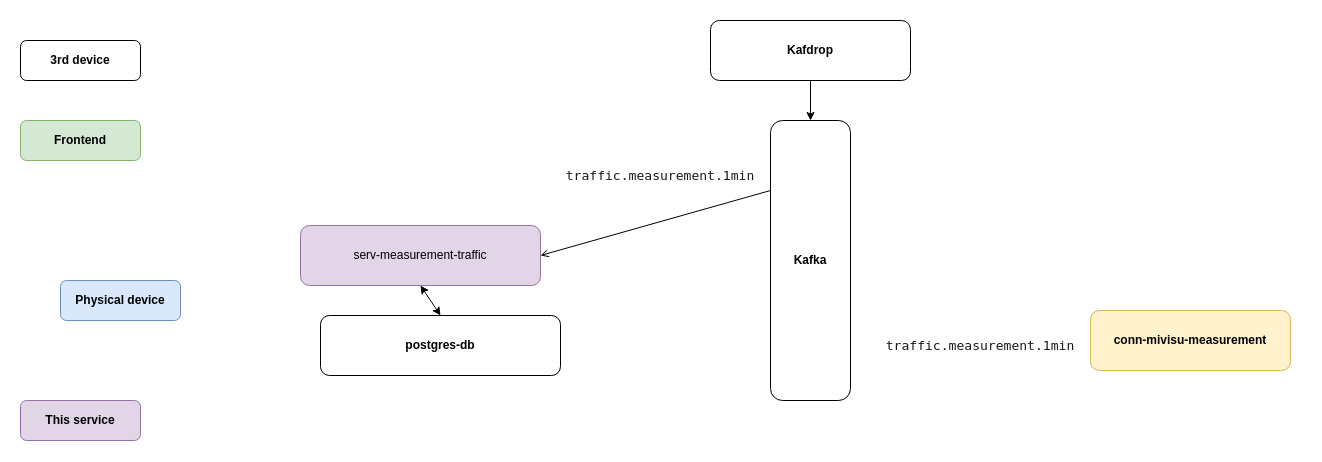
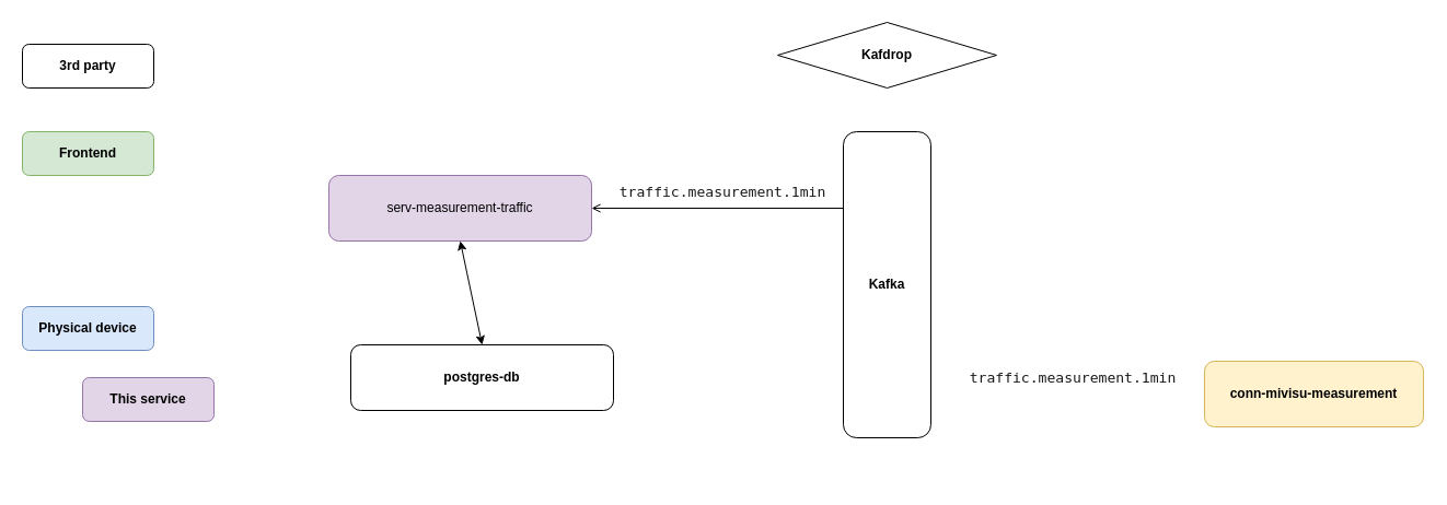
- <mxCell id="5" value="&lt;b&gt;Kafdrop&lt;/b&gt;" style="rounded=1;whiteSpace=wrap;html=1;" vertex="1" parent="1"><mxGeometry x="710" y="20" width="200" height="60" as="geometry" /></mxCell>
+ <mxCell id="5" value="&lt;b&gt;Kafdrop&lt;/b&gt;" style="rhombus;whiteSpace=wrap;html=1;" vertex="1" parent="1"><mxGeometry x="710" y="20" width="200" height="60" as="geometry" /></mxCell>
- <mxCell id="10" value="&lt;b&gt;3rd device&lt;/b&gt;" style="rounded=1;whiteSpace=wrap;html=1;" vertex="1" parent="1"><mxGeometry x="20" y="40" width="120" height="40" as="geometry" /></mxCell>
+ <mxCell id="10" value="&lt;b&gt;3rd party&lt;/b&gt;" style="rounded=1;whiteSpace=wrap;html=1;" vertex="1" parent="1"><mxGeometry x="20" y="40" width="120" height="40" as="geometry" /></mxCell>
- <mxCell id="7" value="" style="endArrow=classic;html=1;rounded=0;fontColor=#1A1A1A;entryX=0.5;entryY=0;entryDx=0;entryDy=0;" edge="1" parent="1" source="5" target="6"><mxGeometry width="50" height="50" relative="1" as="geometry"><mxPoint x="700" y="230" as="sourcePoint" /><mxPoint x="750" y="180" as="targetPoint" /></mxGeometry></mxCell>
- <mxCell id="11" value="serv-measurement-traffic" style="rounded=1;whiteSpace=wrap;html=1;fillColor=#e1d5e7;strokeColor=#9673a6;" vertex="1" parent="1"><mxGeometry x="300" y="225" width="240" height="60" as="geometry" /></mxCell>
+ <mxCell id="11" value="serv-measurement-traffic" style="rounded=1;whiteSpace=wrap;html=1;fillColor=#e1d5e7;strokeColor=#9673a6;" vertex="1" parent="1"><mxGeometry x="300" y="160" width="240" height="60" as="geometry" /></mxCell>
- <mxCell id="3" value="&lt;b&gt;Physical device&lt;/b&gt;" style="rounded=1;whiteSpace=wrap;html=1;fillColor=#dae8fc;strokeColor=#6c8ebf;" vertex="1" parent="1"><mxGeometry x="60" y="280" width="120" height="40" as="geometry" /></mxCell>
+ <mxCell id="3" value="&lt;b&gt;Physical device&lt;/b&gt;" style="rounded=1;whiteSpace=wrap;html=1;fillColor=#dae8fc;strokeColor=#6c8ebf;" vertex="1" parent="1"><mxGeometry x="20" y="280" width="120" height="40" as="geometry" /></mxCell>
- <mxCell id="8" value="&lt;b&gt;conn-mivisu-measurement&lt;/b&gt;" style="rounded=1;whiteSpace=wrap;html=1;fillColor=#fff2cc;strokeColor=#d6b656;" vertex="1" parent="1"><mxGeometry x="1090" y="310" width="200" height="60" as="geometry" /></mxCell>
+ <mxCell id="8" value="&lt;b&gt;conn-mivisu-measurement&lt;/b&gt;" style="rounded=1;whiteSpace=wrap;html=1;fillColor=#fff2cc;strokeColor=#d6b656;" vertex="1" parent="1"><mxGeometry x="1100" y="330" width="200" height="60" as="geometry" /></mxCell>
- <mxCell id="4" value="&lt;b&gt;This service&lt;/b&gt;" style="rounded=1;whiteSpace=wrap;html=1;fillColor=#e1d5e7;strokeColor=#9673a6;" vertex="1" parent="1"><mxGeometry x="20" y="400" width="120" height="40" as="geometry" /></mxCell>
+ <mxCell id="4" value="&lt;b&gt;This service&lt;/b&gt;" style="rounded=1;whiteSpace=wrap;html=1;fillColor=#e1d5e7;strokeColor=#9673a6;" vertex="1" parent="1"><mxGeometry x="75" y="345" width="120" height="40" as="geometry" /></mxCell>
